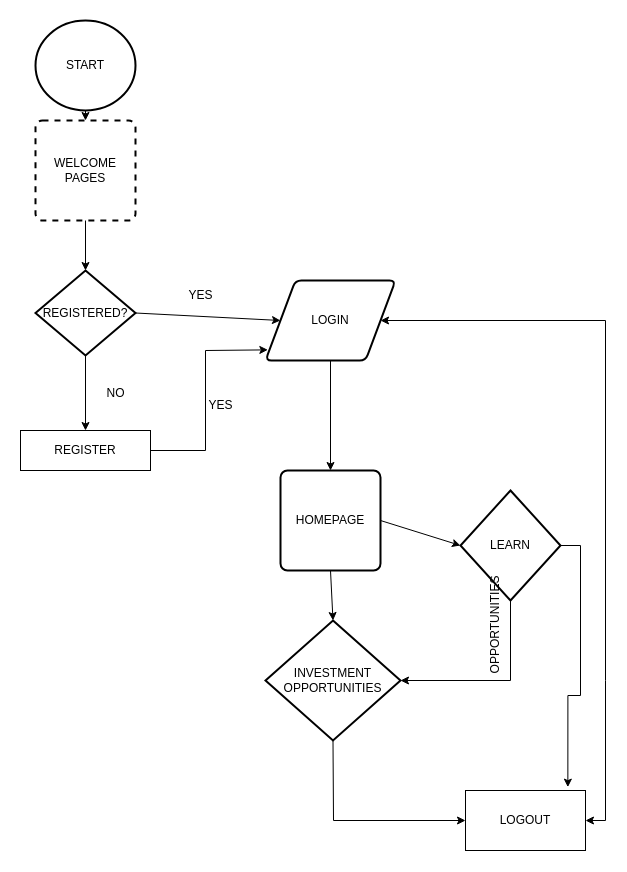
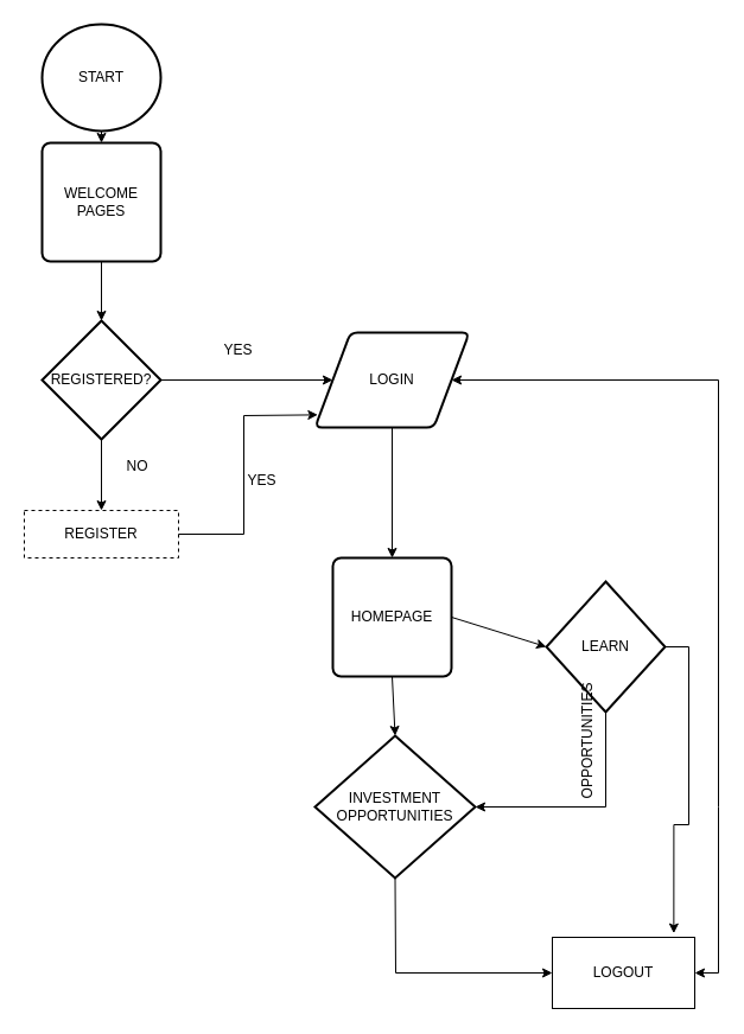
- <mxCell id="4" value="WELCOME PAGES" style="rounded=1;whiteSpace=wrap;html=1;absoluteArcSize=1;arcSize=14;strokeWidth=2;dashed=1;" vertex="1" parent="1"><mxGeometry x="35" y="120" width="100" height="100" as="geometry" /></mxCell>
+ <mxCell id="4" value="WELCOME PAGES" style="rounded=1;whiteSpace=wrap;html=1;absoluteArcSize=1;arcSize=14;strokeWidth=2;" vertex="1" parent="1"><mxGeometry x="35" y="120" width="100" height="100" as="geometry" /></mxCell>
- <mxCell id="3" value="REGISTERED?" style="strokeWidth=2;html=1;shape=mxgraph.flowchart.decision;whiteSpace=wrap;" vertex="1" parent="1"><mxGeometry x="35" y="270" width="100" height="85" as="geometry" /></mxCell>
+ <mxCell id="3" value="REGISTERED?" style="strokeWidth=2;html=1;shape=mxgraph.flowchart.decision;whiteSpace=wrap;" vertex="1" parent="1"><mxGeometry x="35" y="270" width="100" height="100" as="geometry" /></mxCell>
- <mxCell id="5" value="REGISTER" style="rounded=0;whiteSpace=wrap;html=1;" vertex="1" parent="1"><mxGeometry x="20" y="430" width="130" height="40" as="geometry" /></mxCell>
+ <mxCell id="5" value="REGISTER" style="rounded=0;whiteSpace=wrap;html=1;dashed=1;" vertex="1" parent="1"><mxGeometry x="20" y="430" width="130" height="40" as="geometry" /></mxCell>
